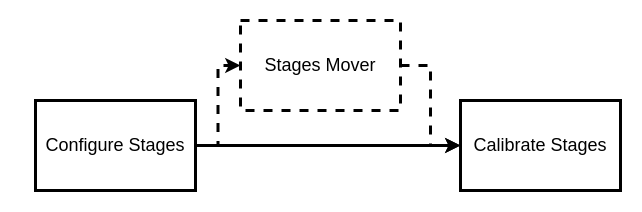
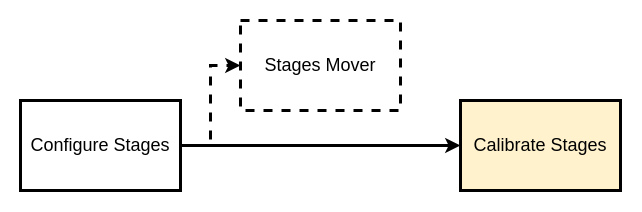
- <mxCell id="5" style="edgeStyle=orthogonalEdgeStyle;rounded=0;orthogonalLoop=1;jettySize=auto;html=1;exitX=1;exitY=0.5;exitDx=0;exitDy=0;entryX=0;entryY=0.5;entryDx=0;entryDy=0;strokeWidth=3;fontSize=18;dashed=1;" edge="1" parent="1" source="6" target="7"><mxGeometry relative="1" as="geometry" /></mxCell>
- <mxCell id="4" value="&lt;font style=&quot;font-size: 18px;&quot;&gt;Configure Stages&lt;/font&gt;" style="rounded=0;whiteSpace=wrap;html=1;strokeWidth=3;" vertex="1" parent="1"><mxGeometry x="35" y="100" width="160" height="90" as="geometry" /></mxCell>
+ <mxCell id="4" value="&lt;font style=&quot;font-size: 18px;&quot;&gt;Configure Stages&lt;/font&gt;" style="rounded=0;whiteSpace=wrap;html=1;strokeWidth=3;" vertex="1" parent="1"><mxGeometry x="20" y="100" width="160" height="90" as="geometry" /></mxCell>
- <mxCell id="7" value="&lt;font size=&quot;4&quot;&gt;Calibrate Stages&lt;/font&gt;" style="rounded=0;whiteSpace=wrap;html=1;strokeWidth=3;" vertex="1" parent="1"><mxGeometry x="460" y="100" width="160" height="90" as="geometry" /></mxCell>
+ <mxCell id="7" value="&lt;font size=&quot;4&quot;&gt;Calibrate Stages&lt;/font&gt;" style="rounded=0;whiteSpace=wrap;html=1;strokeWidth=3;fillColor=#fff2cc;" vertex="1" parent="1"><mxGeometry x="460" y="100" width="160" height="90" as="geometry" /></mxCell>
